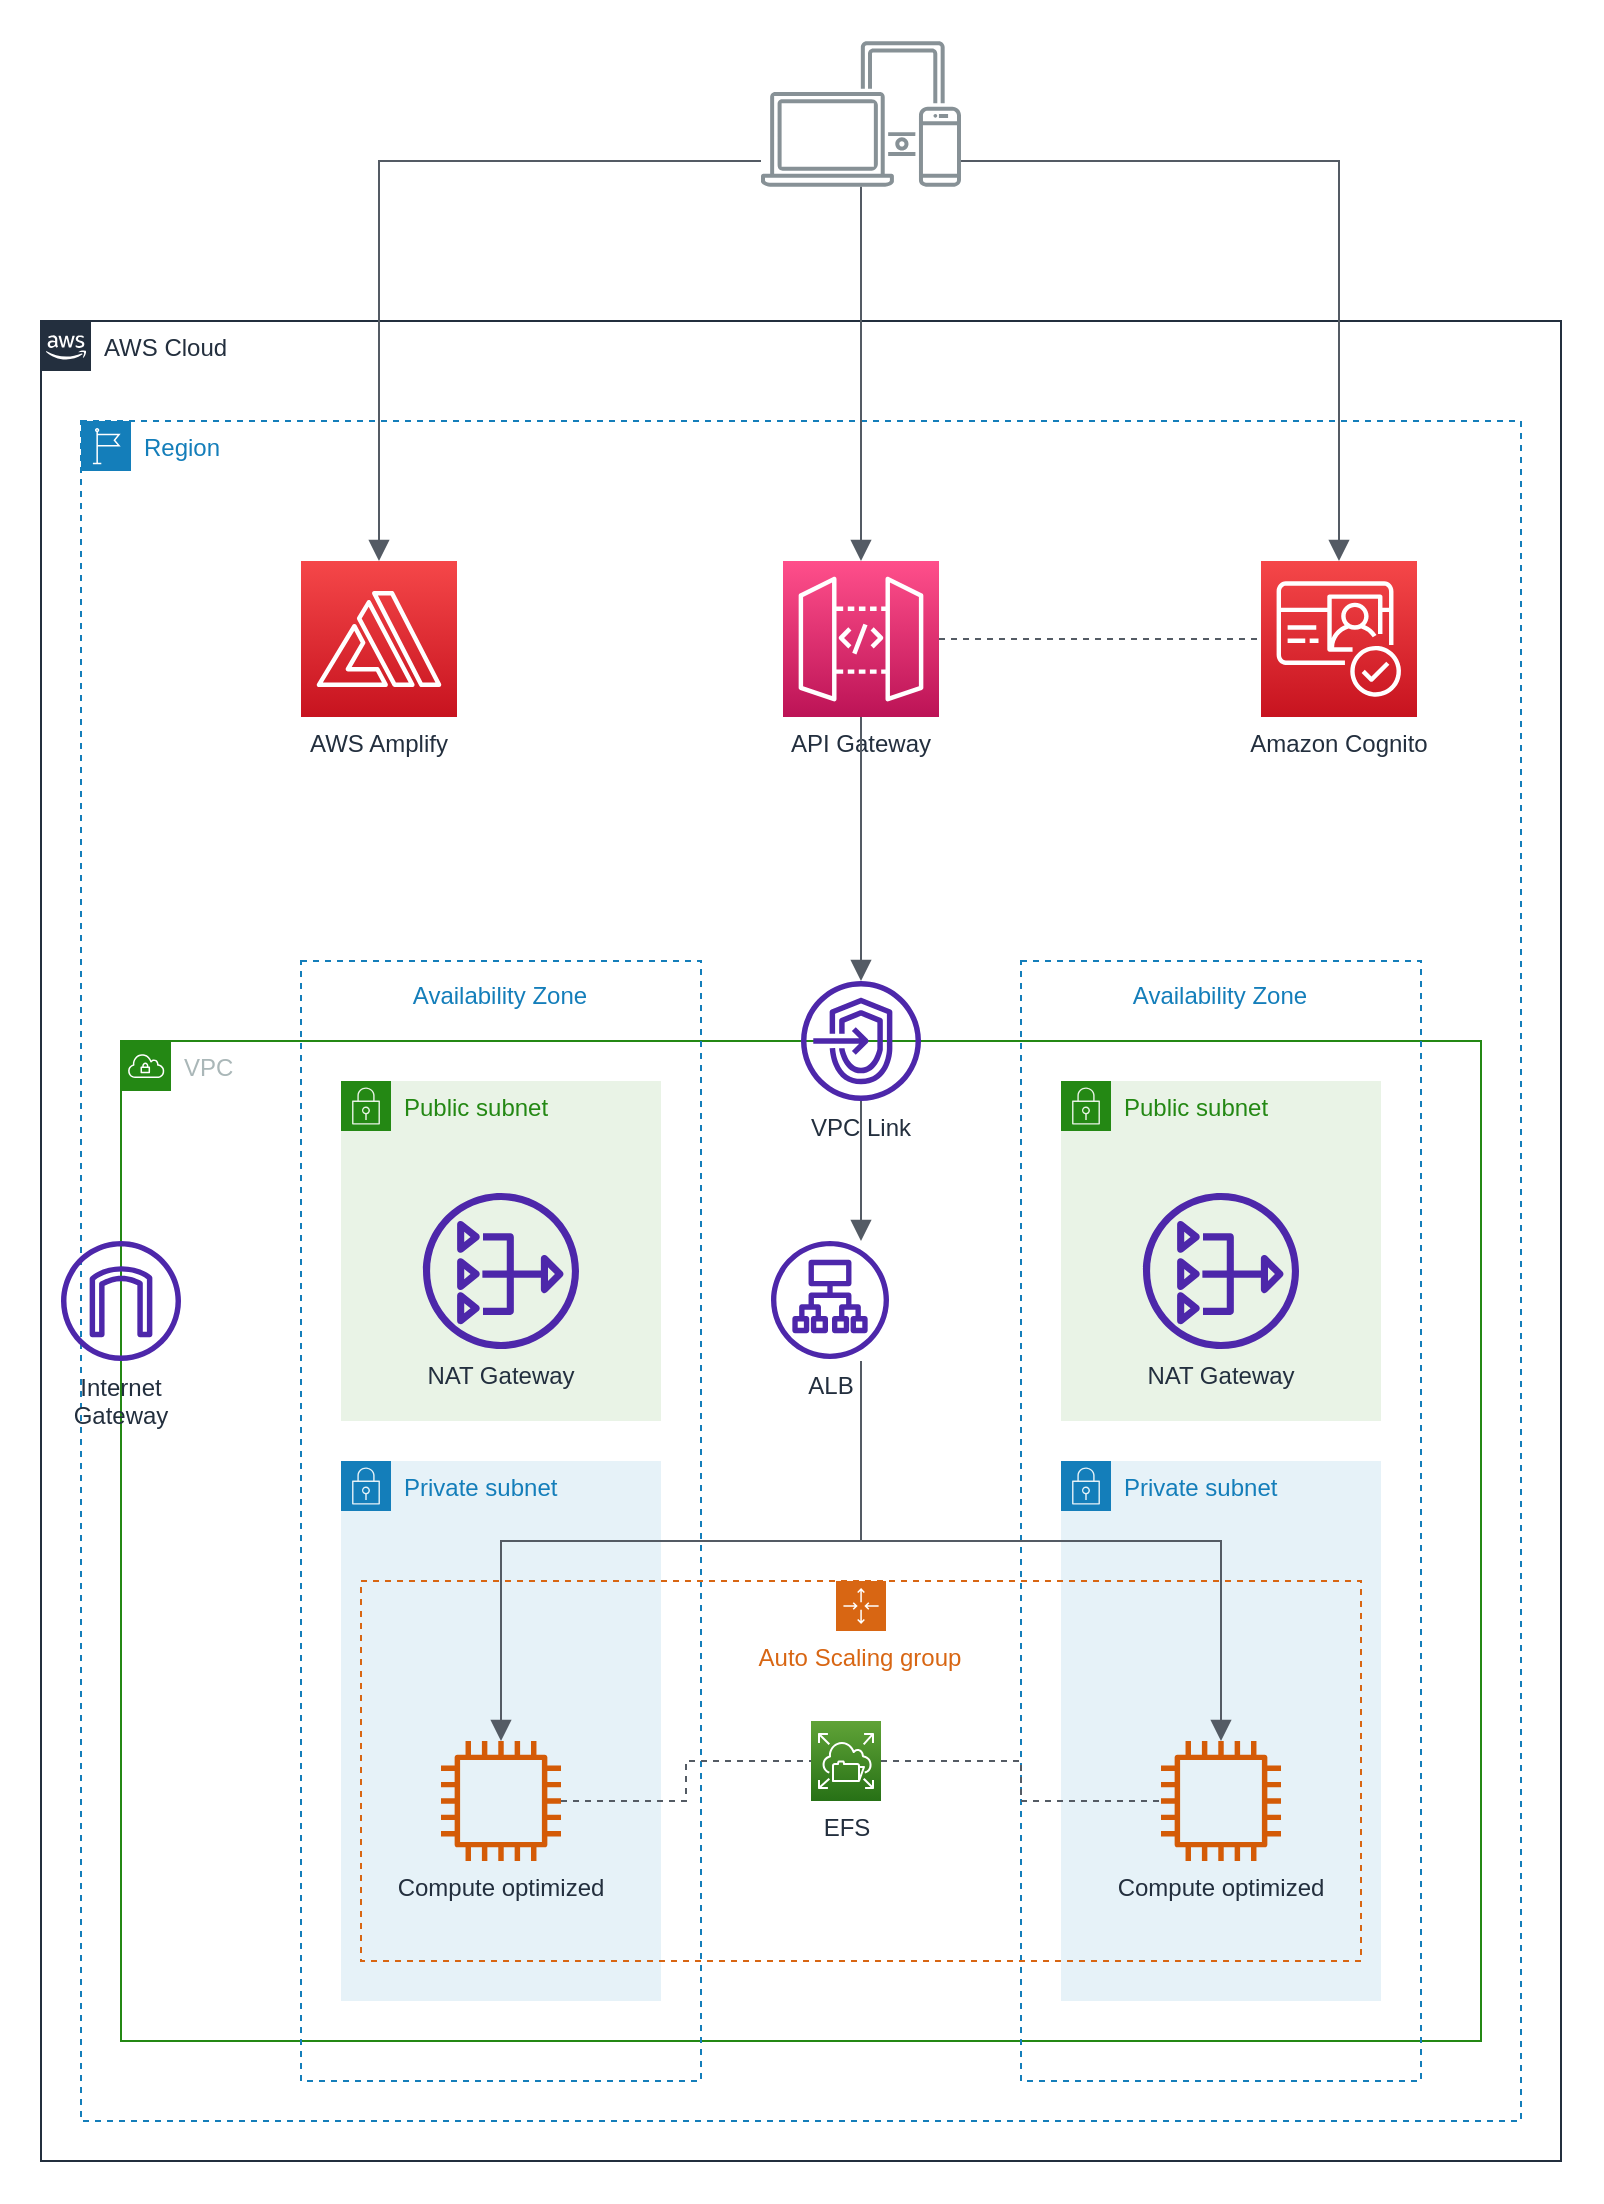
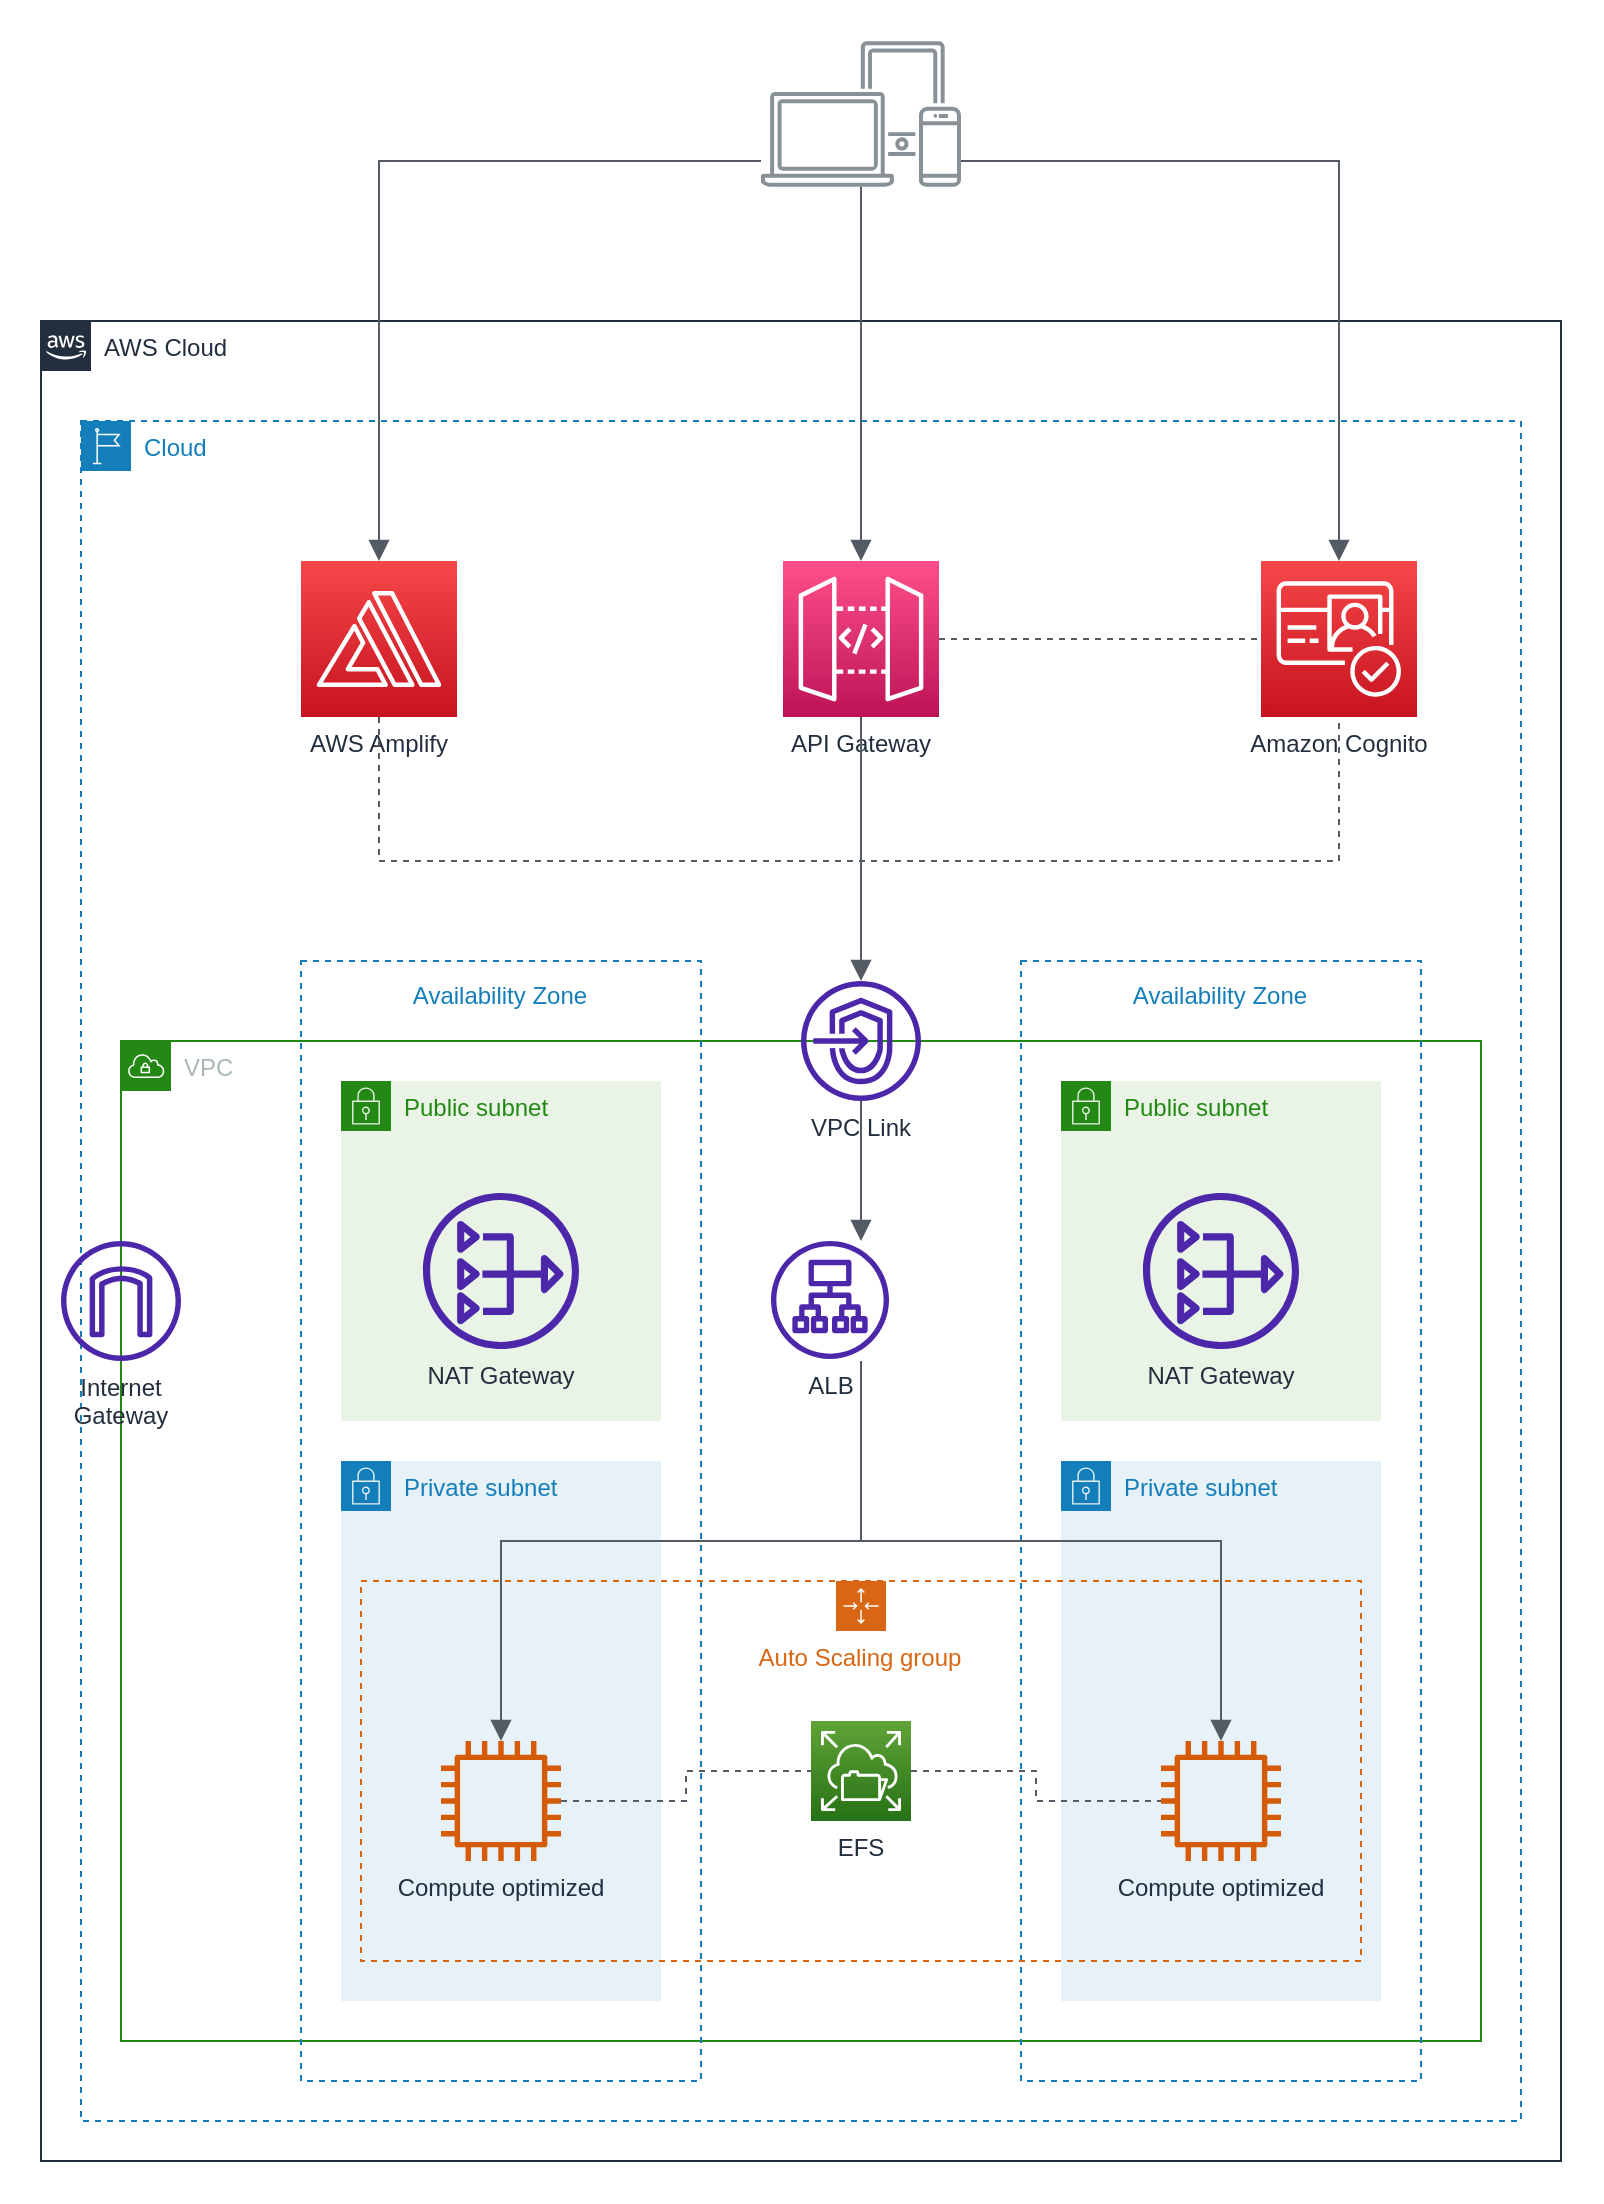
- <mxCell id="3" value="Region" style="points=[[0,0],[0.25,0],[0.5,0],[0.75,0],[1,0],[1,0.25],[1,0.5],[1,0.75],[1,1],[0.75,1],[0.5,1],[0.25,1],[0,1],[0,0.75],[0,0.5],[0,0.25]];outlineConnect=0;gradientColor=none;html=1;whiteSpace=wrap;fontSize=12;fontStyle=0;container=1;pointerEvents=0;collapsible=0;recursiveResize=0;shape=mxgraph.aws4.group;grIcon=mxgraph.aws4.group_region;strokeColor=#147EBA;fillColor=none;verticalAlign=top;align=left;spacingLeft=30;fontColor=#147EBA;dashed=1;" parent="2" vertex="1"><mxGeometry x="20" y="50" width="720" height="850" as="geometry" /></mxCell>
+ <mxCell id="3" value="Cloud" style="points=[[0,0],[0.25,0],[0.5,0],[0.75,0],[1,0],[1,0.25],[1,0.5],[1,0.75],[1,1],[0.75,1],[0.5,1],[0.25,1],[0,1],[0,0.75],[0,0.5],[0,0.25]];outlineConnect=0;gradientColor=none;html=1;whiteSpace=wrap;fontSize=12;fontStyle=0;container=1;pointerEvents=0;collapsible=0;recursiveResize=0;shape=mxgraph.aws4.group;grIcon=mxgraph.aws4.group_region;strokeColor=#147EBA;fillColor=none;verticalAlign=top;align=left;spacingLeft=30;fontColor=#147EBA;dashed=1;" parent="2" vertex="1"><mxGeometry x="20" y="50" width="720" height="850" as="geometry" /></mxCell>
+ <mxCell id="29" value="" style="edgeStyle=orthogonalEdgeStyle;html=1;endArrow=none;elbow=vertical;startArrow=none;endFill=0;strokeColor=#545B64;rounded=0;fontSize=12;startSize=8;endSize=8;dashed=1;exitX=0.5;exitY=1;exitDx=0;exitDy=0;exitPerimeter=0;entryX=0.5;entryY=1;entryDx=0;entryDy=0;entryPerimeter=0;" edge="1" parent="3" source="26" target="25"><mxGeometry width="100" relative="1" as="geometry"><mxPoint x="170" y="230" as="sourcePoint" /><mxPoint x="295" y="245" as="targetPoint" /><Array as="points"><mxPoint x="149" y="220" /><mxPoint x="629" y="220" /></Array></mxGeometry></mxCell>
- <mxCell id="10" value="EFS" style="sketch=0;points=[[0,0,0],[0.25,0,0],[0.5,0,0],[0.75,0,0],[1,0,0],[0,1,0],[0.25,1,0],[0.5,1,0],[0.75,1,0],[1,1,0],[0,0.25,0],[0,0.5,0],[0,0.75,0],[1,0.25,0],[1,0.5,0],[1,0.75,0]];outlineConnect=0;fontColor=#232F3E;gradientColor=#60A337;gradientDirection=north;fillColor=#277116;strokeColor=#ffffff;dashed=0;verticalLabelPosition=bottom;verticalAlign=top;align=center;html=1;fontSize=12;fontStyle=0;aspect=fixed;shape=mxgraph.aws4.resourceIcon;resIcon=mxgraph.aws4.elastic_file_system;" parent="9" vertex="1"><mxGeometry x="225" y="70" width="35" height="40" as="geometry" /></mxCell>
+ <mxCell id="10" value="EFS" style="sketch=0;points=[[0,0,0],[0.25,0,0],[0.5,0,0],[0.75,0,0],[1,0,0],[0,1,0],[0.25,1,0],[0.5,1,0],[0.75,1,0],[1,1,0],[0,0.25,0],[0,0.5,0],[0,0.75,0],[1,0.25,0],[1,0.5,0],[1,0.75,0]];outlineConnect=0;fontColor=#232F3E;gradientColor=#60A337;gradientDirection=north;fillColor=#277116;strokeColor=#ffffff;dashed=0;verticalLabelPosition=bottom;verticalAlign=top;align=center;html=1;fontSize=12;fontStyle=0;aspect=fixed;shape=mxgraph.aws4.resourceIcon;resIcon=mxgraph.aws4.elastic_file_system;" parent="9" vertex="1"><mxGeometry x="225" y="70" width="50" height="50" as="geometry" /></mxCell>
